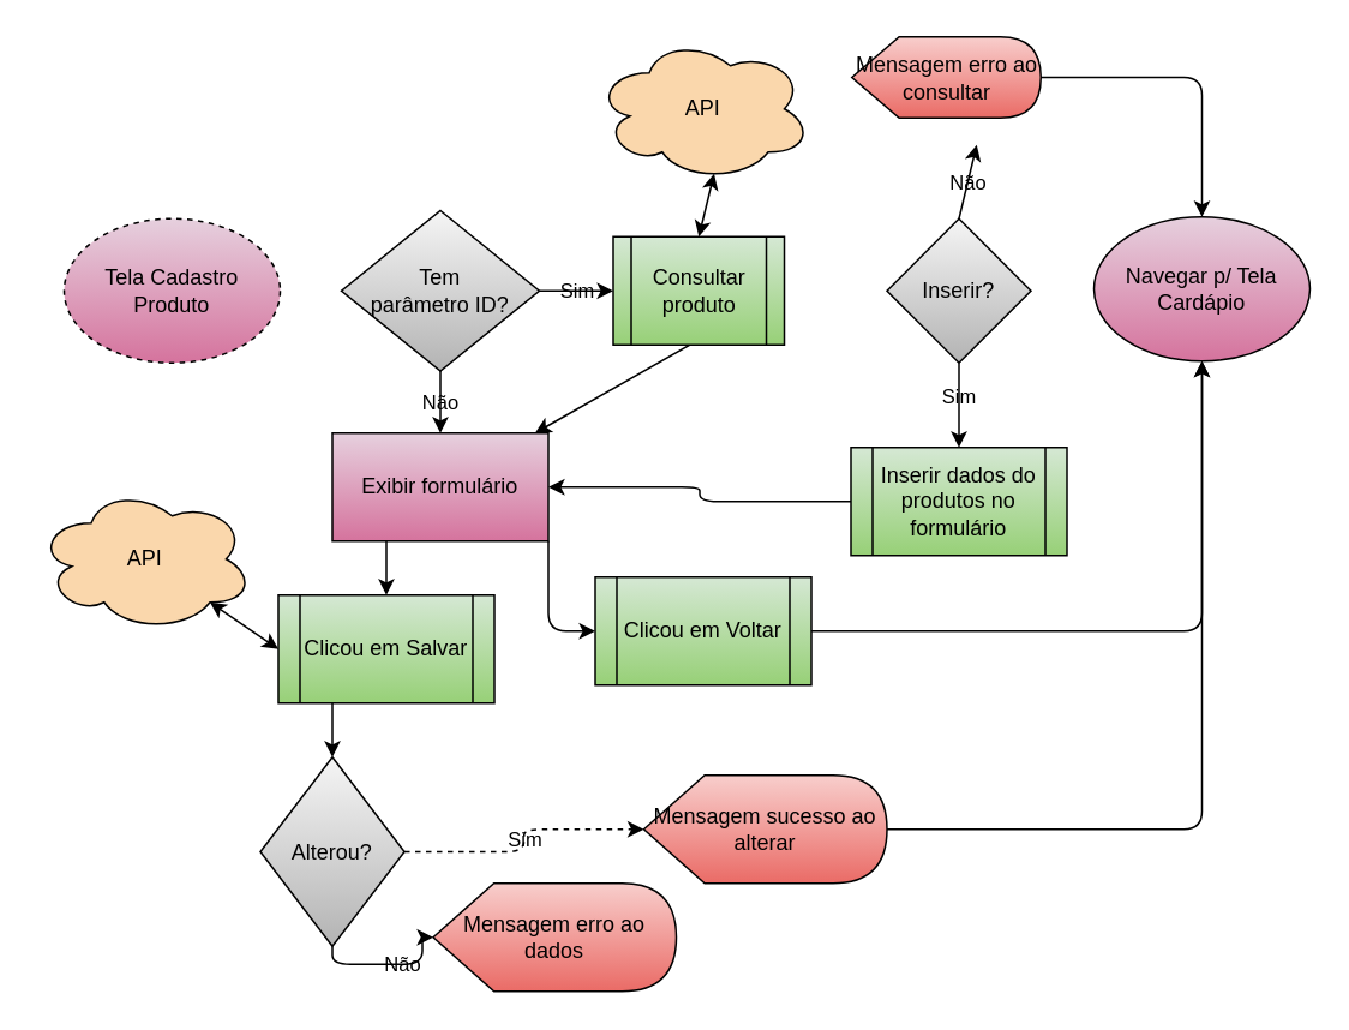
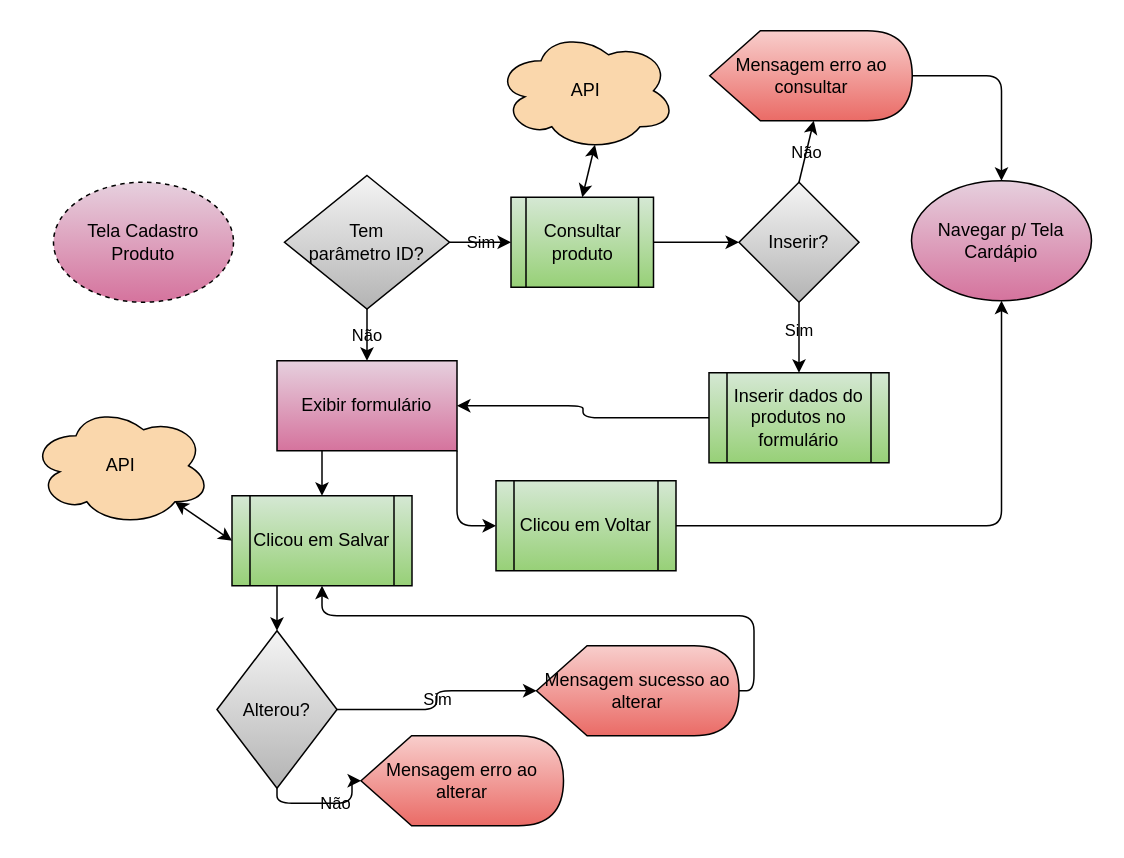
- <mxCell id="15" value="Mensagem erro ao consultar" style="shape=display;whiteSpace=wrap;html=1;fillColor=#f8cecc;gradientColor=#ea6b66;strokeColor=#000000;fontColor=#000000;" parent="1" vertex="1"><mxGeometry x="472.5" y="20" width="105" height="45" as="geometry" /></mxCell>
+ <mxCell id="15" value="Mensagem erro ao consultar" style="shape=display;whiteSpace=wrap;html=1;fillColor=#f8cecc;gradientColor=#ea6b66;strokeColor=#000000;fontColor=#000000;" parent="1" vertex="1"><mxGeometry x="472.5" y="20" width="135" height="60" as="geometry" /></mxCell>
- <mxCell id="3" style="edgeStyle=none;html=1;exitX=1;exitY=0.5;exitDx=0;exitDy=0;strokeColor=#000000;" parent="1" source="4" target="12" edge="1"><mxGeometry relative="1" as="geometry" /></mxCell>
+ <mxCell id="3" style="edgeStyle=none;html=1;exitX=1;exitY=0.5;exitDx=0;exitDy=0;entryX=0;entryY=0.5;entryDx=0;entryDy=0;strokeColor=#000000;" parent="1" source="4" target="13" edge="1"><mxGeometry relative="1" as="geometry" /></mxCell>
- <mxCell id="26" value="" style="edgeStyle=orthogonalEdgeStyle;html=1;entryX=0.5;entryY=1;entryDx=0;entryDy=0;startArrow=none;startFill=0;exitX=1;exitY=0.5;exitDx=0;exitDy=0;exitPerimeter=0;strokeColor=#000000;" parent="1" source="31" target="18" edge="1"><mxGeometry x="-0.902" relative="1" as="geometry"><mxPoint x="550" y="480" as="sourcePoint" /><mxPoint as="offset" /></mxGeometry></mxCell>
+ <mxCell id="26" value="" style="edgeStyle=orthogonalEdgeStyle;html=1;startArrow=none;startFill=0;exitX=1;exitY=0.5;exitDx=0;exitDy=0;exitPerimeter=0;strokeColor=#000000;" parent="1" source="31" target="25" edge="1"><mxGeometry x="-0.902" relative="1" as="geometry"><mxPoint x="550" y="480" as="sourcePoint" /><mxPoint as="offset" /></mxGeometry></mxCell>
- <mxCell id="27" value="Sim" style="edgeStyle=orthogonalEdgeStyle;html=1;exitX=1;exitY=0.5;exitDx=0;exitDy=0;entryX=0;entryY=0.5;entryDx=0;entryDy=0;entryPerimeter=0;startArrow=none;startFill=0;strokeColor=#000000;labelBackgroundColor=none;fontColor=#000000;dashed=1;" parent="1" source="29" target="31" edge="1"><mxGeometry relative="1" as="geometry" /></mxCell>
+ <mxCell id="27" value="Sim" style="edgeStyle=orthogonalEdgeStyle;html=1;exitX=1;exitY=0.5;exitDx=0;exitDy=0;entryX=0;entryY=0.5;entryDx=0;entryDy=0;entryPerimeter=0;startArrow=none;startFill=0;strokeColor=#000000;labelBackgroundColor=none;fontColor=#000000;" parent="1" source="29" target="31" edge="1"><mxGeometry relative="1" as="geometry" /></mxCell>
- <mxCell id="32" value="Mensagem erro ao dados" style="shape=display;whiteSpace=wrap;html=1;fillColor=#f8cecc;gradientColor=#ea6b66;strokeColor=#000000;fontColor=#000000;" parent="1" vertex="1"><mxGeometry x="240" y="490" width="135" height="60" as="geometry" /></mxCell>
+ <mxCell id="32" value="Mensagem erro ao alterar" style="shape=display;whiteSpace=wrap;html=1;fillColor=#f8cecc;gradientColor=#ea6b66;strokeColor=#000000;fontColor=#000000;" parent="1" vertex="1"><mxGeometry x="240" y="490" width="135" height="60" as="geometry" /></mxCell>
